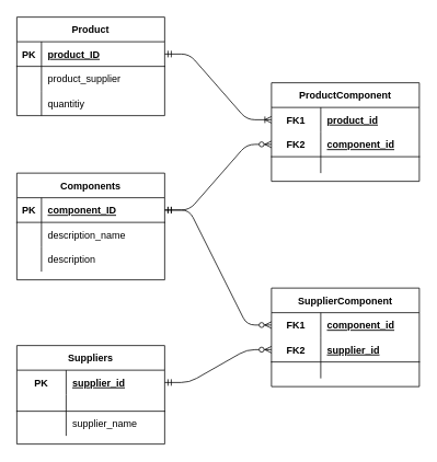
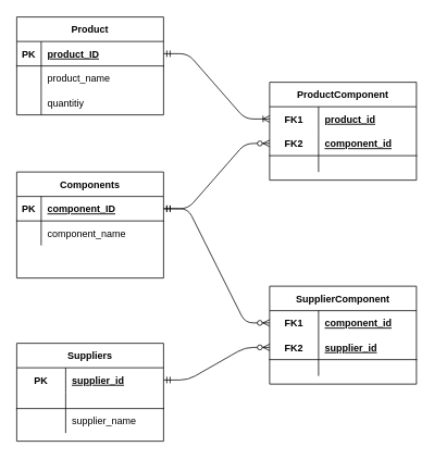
- <mxCell id="9" value="product_supplier" style="shape=partialRectangle;connectable=0;fillColor=none;top=0;left=0;bottom=0;right=0;align=left;spacingLeft=6;overflow=hidden;" parent="7" vertex="1"><mxGeometry x="30" width="150" height="30" as="geometry" /></mxCell>
+ <mxCell id="9" value="product_name" style="shape=partialRectangle;connectable=0;fillColor=none;top=0;left=0;bottom=0;right=0;align=left;spacingLeft=6;overflow=hidden;" parent="7" vertex="1"><mxGeometry x="30" width="150" height="30" as="geometry" /></mxCell>
- <mxCell id="19" value="description_name" style="shape=partialRectangle;connectable=0;fillColor=none;top=0;left=0;bottom=0;right=0;align=left;spacingLeft=6;overflow=hidden;" parent="17" vertex="1"><mxGeometry x="30" width="150" height="30" as="geometry" /></mxCell>
+ <mxCell id="19" value="component_name" style="shape=partialRectangle;connectable=0;fillColor=none;top=0;left=0;bottom=0;right=0;align=left;spacingLeft=6;overflow=hidden;" parent="17" vertex="1"><mxGeometry x="30" width="150" height="30" as="geometry" /></mxCell>
- <mxCell id="22" value="description" style="shape=partialRectangle;connectable=0;fillColor=none;top=0;left=0;bottom=0;right=0;align=left;spacingLeft=6;overflow=hidden;" parent="20" vertex="1"><mxGeometry x="30" width="150" height="30" as="geometry" /></mxCell>
